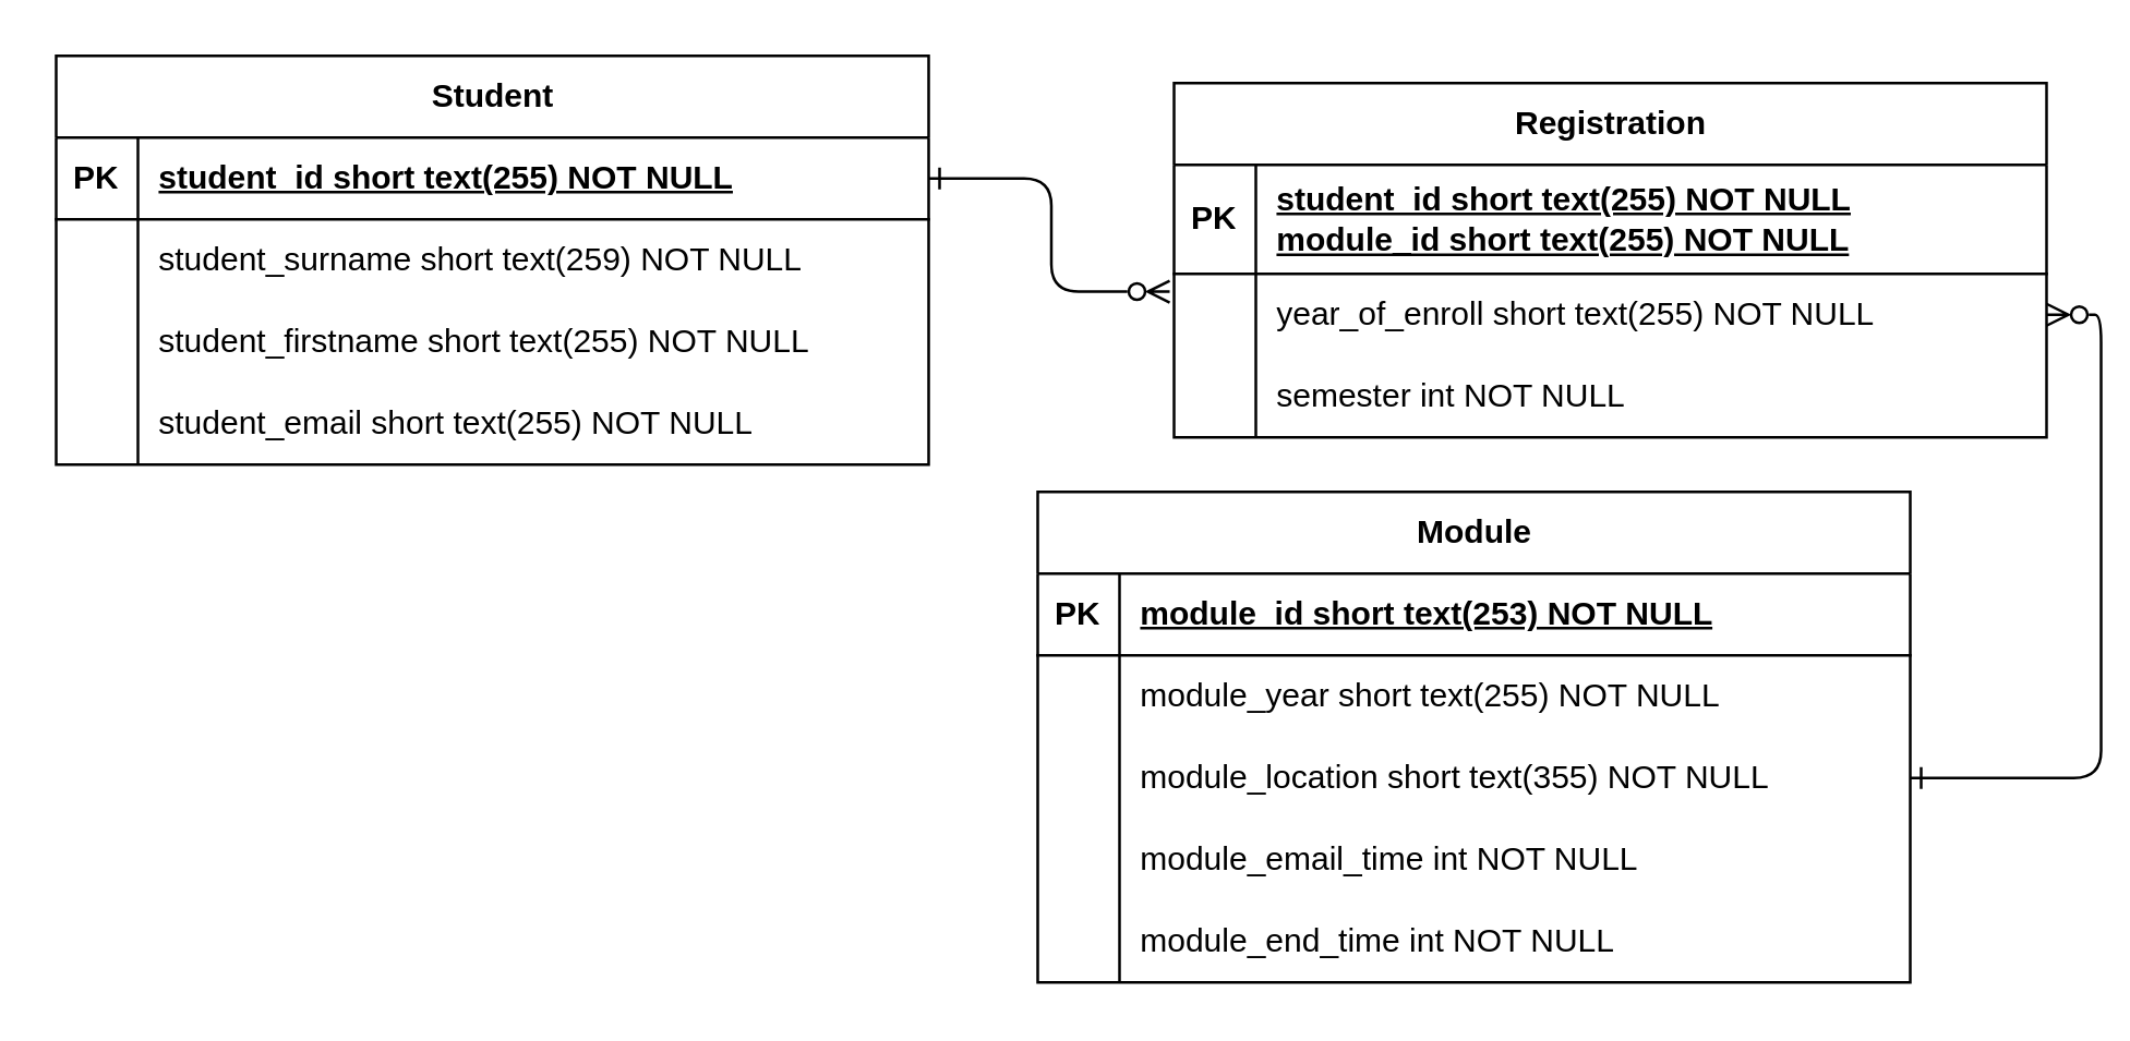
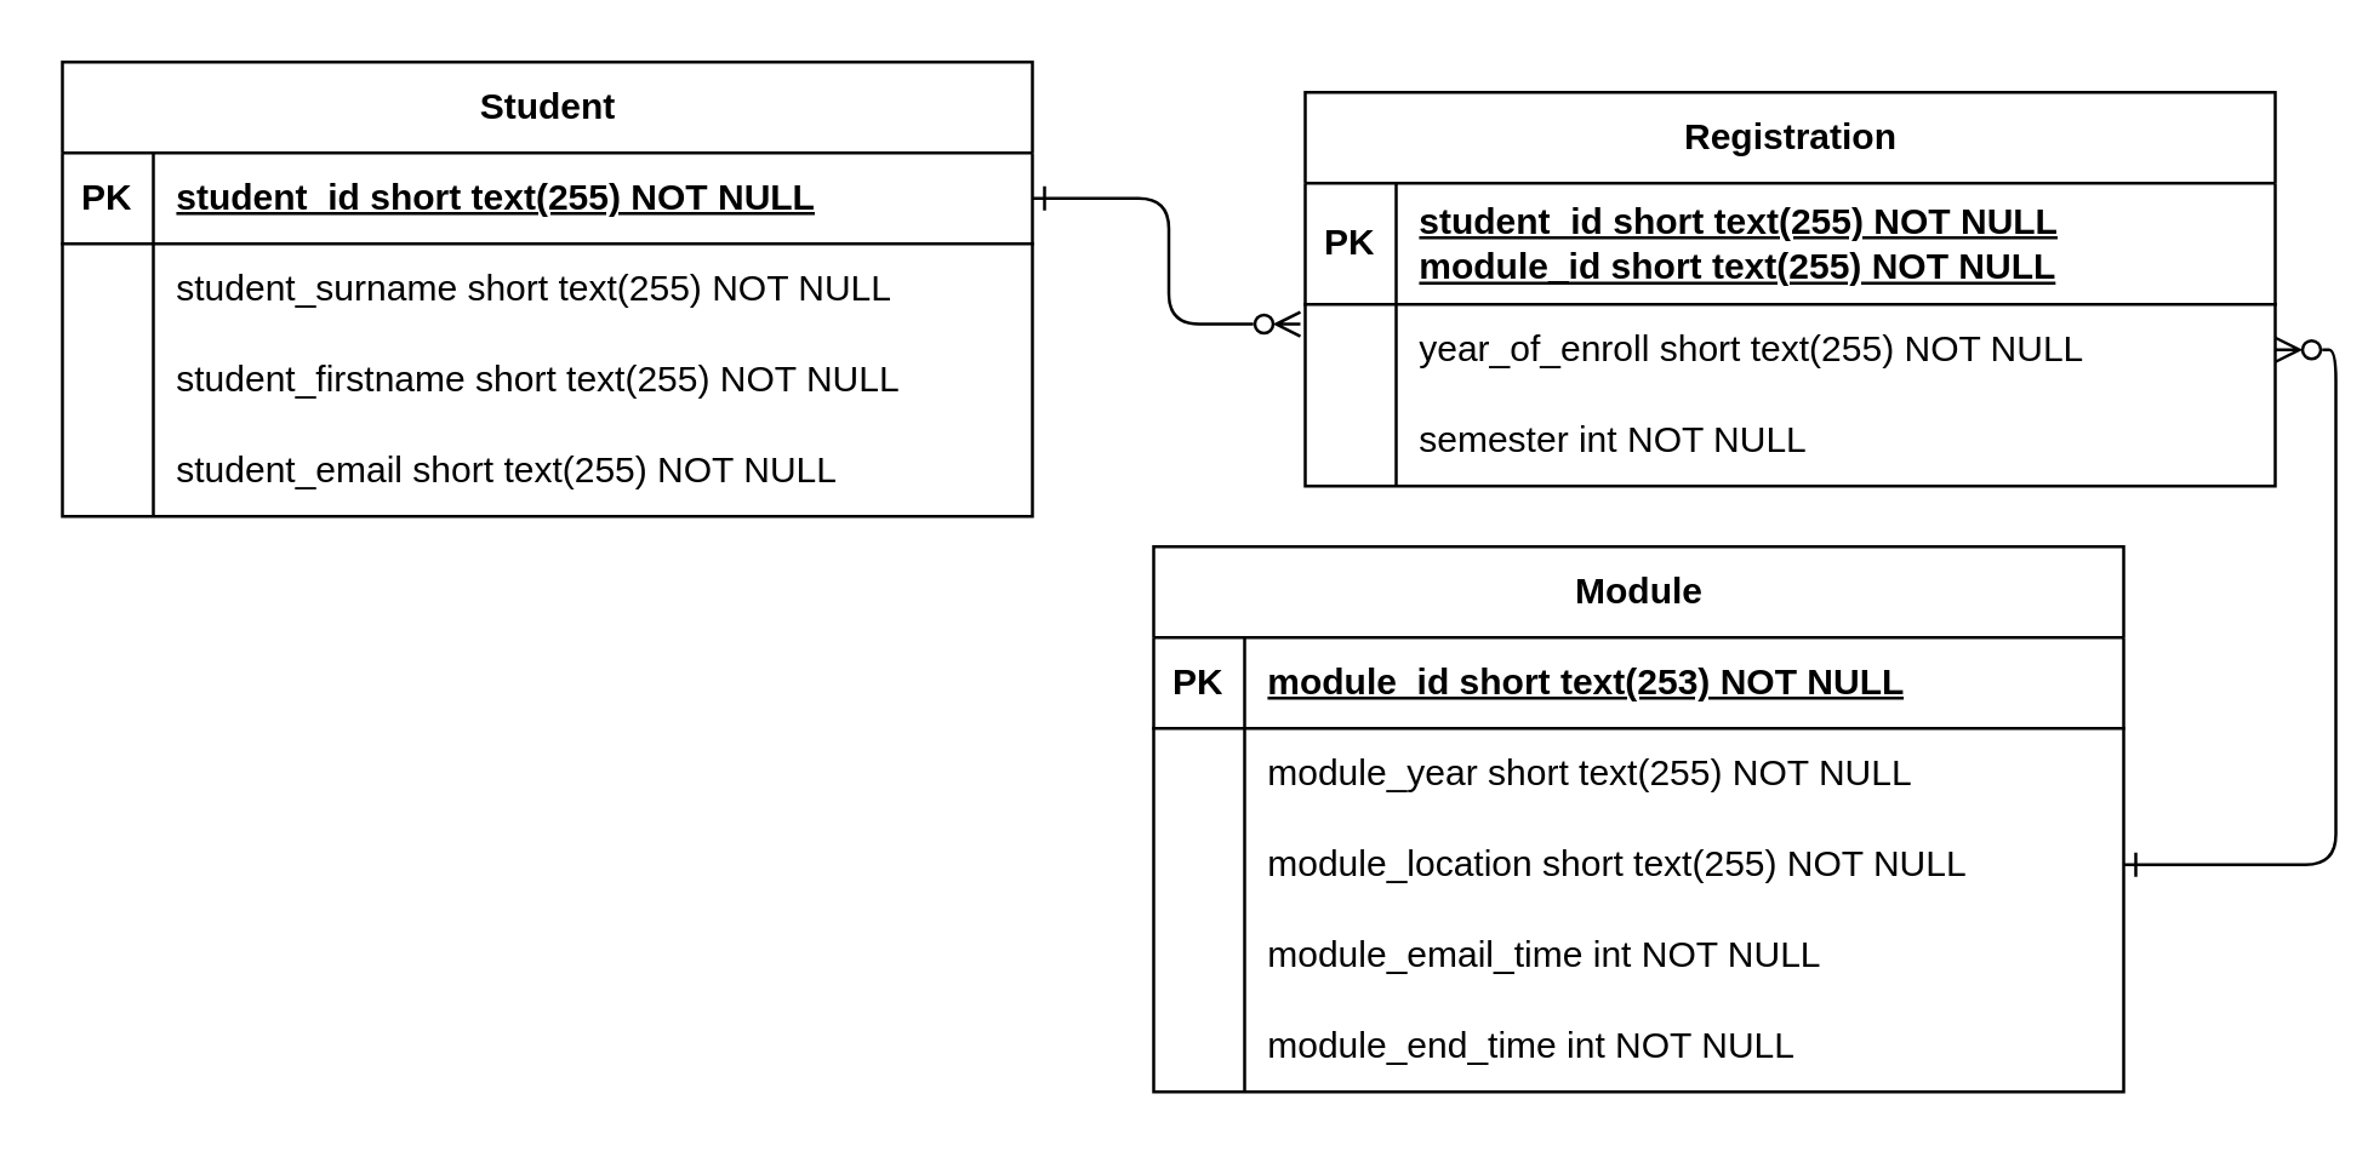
- <mxCell id="8" value="student_surname short text(259) NOT NULL" style="shape=partialRectangle;connectable=0;fillColor=none;top=0;left=0;bottom=0;right=0;align=left;spacingLeft=6;overflow=hidden;whiteSpace=wrap;html=1;" parent="6" vertex="1"><mxGeometry x="30" width="290" height="30" as="geometry"><mxRectangle width="290" height="30" as="alternateBounds" /></mxGeometry></mxCell>
+ <mxCell id="8" value="student_surname short text(255) NOT NULL" style="shape=partialRectangle;connectable=0;fillColor=none;top=0;left=0;bottom=0;right=0;align=left;spacingLeft=6;overflow=hidden;whiteSpace=wrap;html=1;" parent="6" vertex="1"><mxGeometry x="30" width="290" height="30" as="geometry"><mxRectangle width="290" height="30" as="alternateBounds" /></mxGeometry></mxCell>
- <mxCell id="35" value="module_location short text(355) NOT NULL" style="shape=partialRectangle;connectable=0;fillColor=none;top=0;left=0;bottom=0;right=0;align=left;spacingLeft=6;overflow=hidden;whiteSpace=wrap;html=1;" parent="33" vertex="1"><mxGeometry x="30" width="290" height="30" as="geometry"><mxRectangle width="290" height="30" as="alternateBounds" /></mxGeometry></mxCell>
+ <mxCell id="35" value="module_location short text(255) NOT NULL" style="shape=partialRectangle;connectable=0;fillColor=none;top=0;left=0;bottom=0;right=0;align=left;spacingLeft=6;overflow=hidden;whiteSpace=wrap;html=1;" parent="33" vertex="1"><mxGeometry x="30" width="290" height="30" as="geometry"><mxRectangle width="290" height="30" as="alternateBounds" /></mxGeometry></mxCell>
